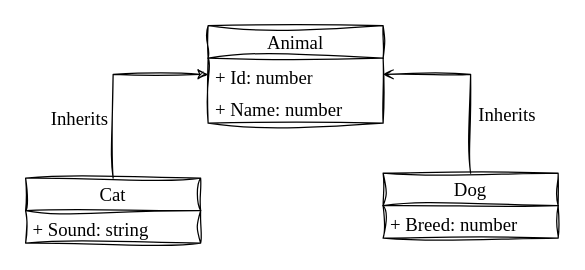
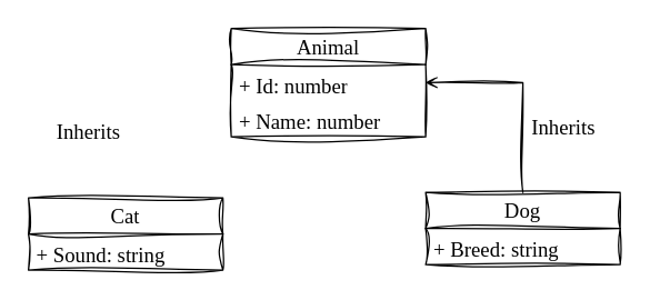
- <mxCell id="5" style="edgeStyle=orthogonalEdgeStyle;rounded=0;sketch=1;hachureGap=4;jiggle=2;curveFitting=1;orthogonalLoop=1;jettySize=auto;html=1;exitX=0.5;exitY=0;exitDx=0;exitDy=0;entryX=0;entryY=0.5;entryDx=0;entryDy=0;fontFamily=Architects Daughter;fontSource=https%3A%2F%2Ffonts.googleapis.com%2Fcss%3Ffamily%3DArchitects%2BDaughter;" edge="1" parent="1" source="6" target="3"><mxGeometry relative="1" as="geometry" /></mxCell>
- <mxCell id="10" value="+ Breed: number" style="text;strokeColor=none;fillColor=none;align=left;verticalAlign=top;spacingLeft=4;spacingRight=4;overflow=hidden;rotatable=0;points=[[0,0.5],[1,0.5]];portConstraint=eastwest;whiteSpace=wrap;html=1;sketch=1;curveFitting=1;jiggle=2;fontFamily=Kalam;fontSource=https%3A%2F%2Ffonts.googleapis.com%2Fcss%3Ffamily%3DKalam;fontSize=15;" vertex="1" parent="9"><mxGeometry y="26" width="140" height="26" as="geometry" /></mxCell>
+ <mxCell id="10" value="+ Breed: string" style="text;strokeColor=none;fillColor=none;align=left;verticalAlign=top;spacingLeft=4;spacingRight=4;overflow=hidden;rotatable=0;points=[[0,0.5],[1,0.5]];portConstraint=eastwest;whiteSpace=wrap;html=1;sketch=1;curveFitting=1;jiggle=2;fontFamily=Kalam;fontSource=https%3A%2F%2Ffonts.googleapis.com%2Fcss%3Ffamily%3DKalam;fontSize=15;" vertex="1" parent="9"><mxGeometry y="26" width="140" height="26" as="geometry" /></mxCell>
